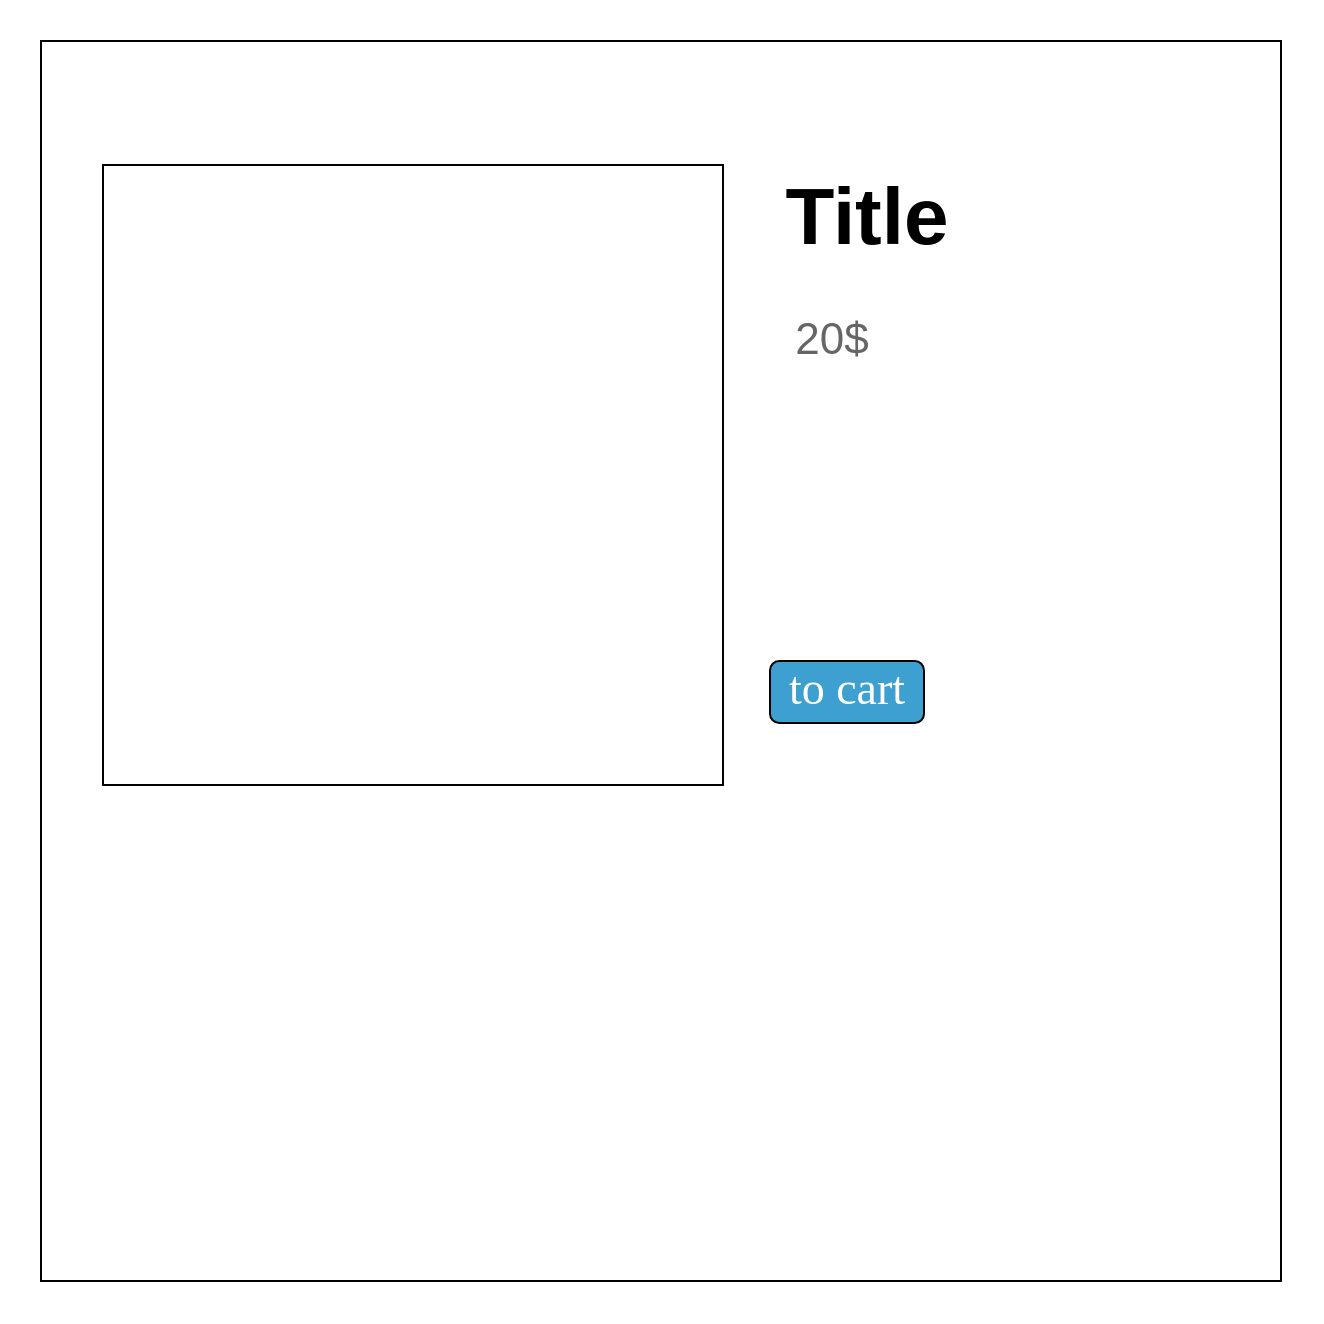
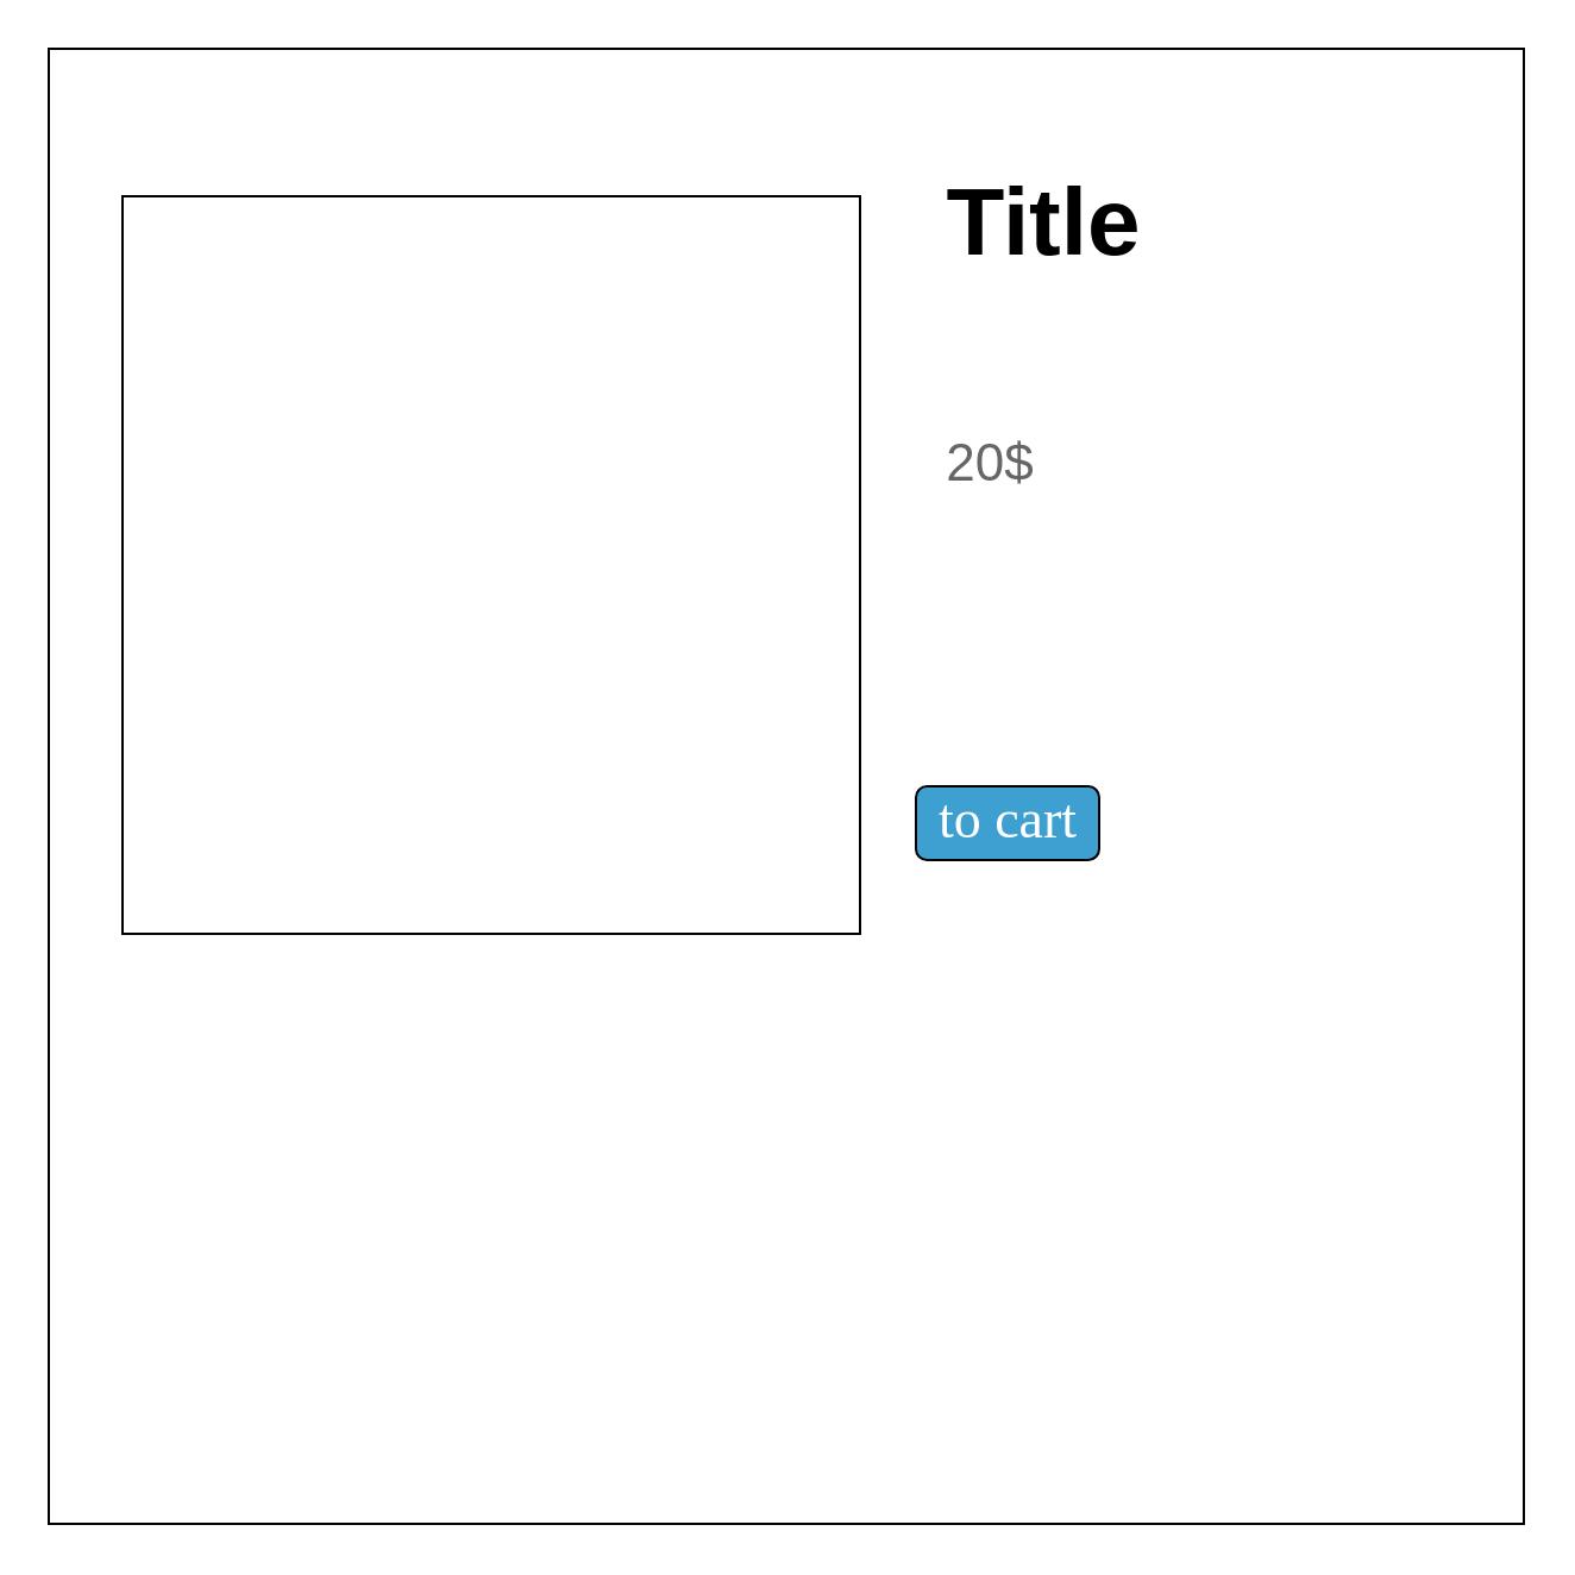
- <mxCell id="4" value="Title" style="text;html=1;strokeColor=none;fillColor=none;align=center;verticalAlign=middle;whiteSpace=wrap;rounded=0;fontStyle=1;fontSize=40;" vertex="1" parent="1"><mxGeometry x="387" y="97" width="93" height="20" as="geometry" /></mxCell>
+ <mxCell id="4" value="Title" style="text;html=1;strokeColor=none;fillColor=none;align=center;verticalAlign=middle;whiteSpace=wrap;rounded=0;fontStyle=1;fontSize=40;" vertex="1" parent="1"><mxGeometry x="392" y="82" width="93" height="20" as="geometry" /></mxCell>
- <mxCell id="5" value="20$" style="text;html=1;strokeColor=none;fillColor=none;align=center;verticalAlign=middle;whiteSpace=wrap;rounded=0;fontStyle=0;fontSize=22;horizontal=1;labelPosition=center;verticalLabelPosition=middle;fontColor=#666666;" vertex="1" parent="1"><mxGeometry x="384.5" y="159.5" width="62" height="20" as="geometry" /></mxCell>
+ <mxCell id="5" value="20$" style="text;html=1;strokeColor=none;fillColor=none;align=center;verticalAlign=middle;whiteSpace=wrap;rounded=0;fontStyle=0;fontSize=22;horizontal=1;labelPosition=center;verticalLabelPosition=middle;fontColor=#666666;" vertex="1" parent="1"><mxGeometry x="384.5" y="184.5" width="62" height="20" as="geometry" /></mxCell>
